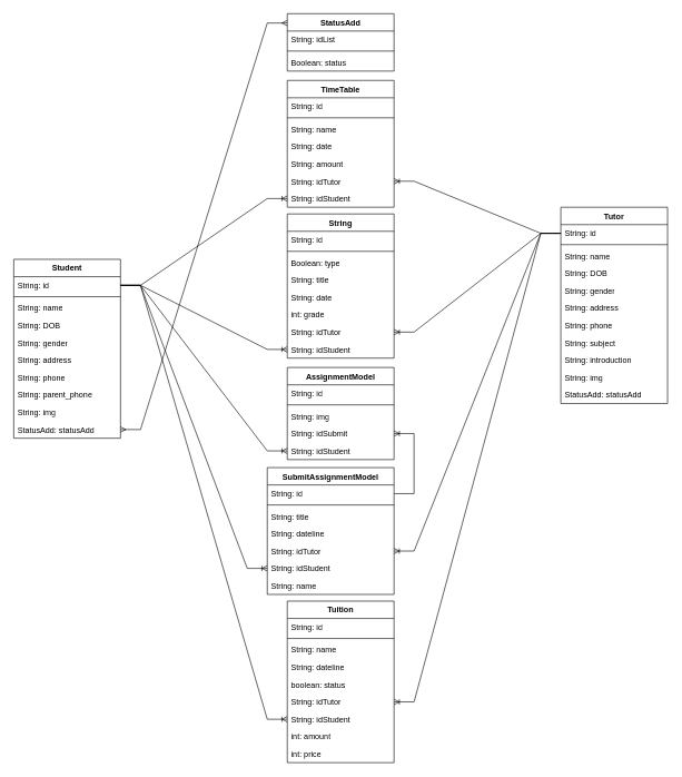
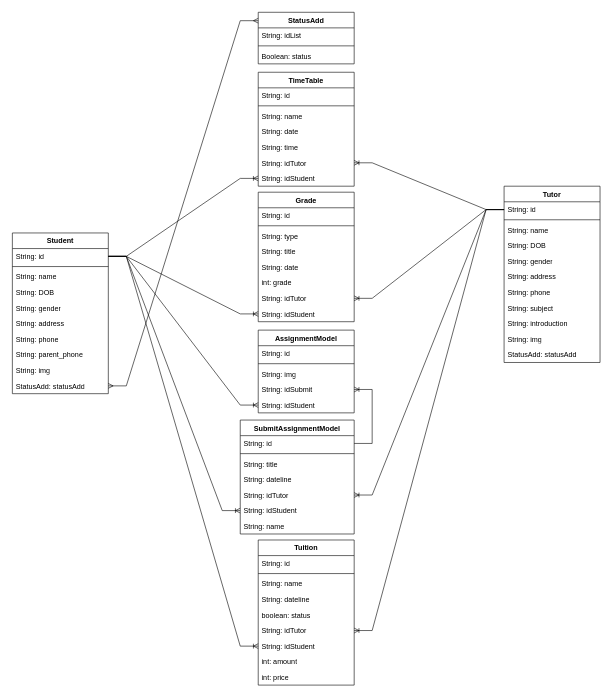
- <mxCell id="45" value="String: amount" style="text;strokeColor=none;fillColor=none;align=left;verticalAlign=top;spacingLeft=4;spacingRight=4;overflow=hidden;rotatable=0;points=[[0,0.5],[1,0.5]];portConstraint=eastwest;whiteSpace=wrap;html=1;" vertex="1" parent="40"><mxGeometry y="112" width="160" height="26" as="geometry" /></mxCell>
+ <mxCell id="45" value="String: time" style="text;strokeColor=none;fillColor=none;align=left;verticalAlign=top;spacingLeft=4;spacingRight=4;overflow=hidden;rotatable=0;points=[[0,0.5],[1,0.5]];portConstraint=eastwest;whiteSpace=wrap;html=1;" vertex="1" parent="40"><mxGeometry y="112" width="160" height="26" as="geometry" /></mxCell>
- <mxCell id="8" value="String" style="swimlane;fontStyle=1;align=center;verticalAlign=top;childLayout=stackLayout;horizontal=1;startSize=26;horizontalStack=0;resizeParent=1;resizeParentMax=0;resizeLast=0;collapsible=1;marginBottom=0;whiteSpace=wrap;html=1;" vertex="1" parent="1"><mxGeometry x="430" y="320" width="160" height="216" as="geometry" /></mxCell>
+ <mxCell id="8" value="Grade" style="swimlane;fontStyle=1;align=center;verticalAlign=top;childLayout=stackLayout;horizontal=1;startSize=26;horizontalStack=0;resizeParent=1;resizeParentMax=0;resizeLast=0;collapsible=1;marginBottom=0;whiteSpace=wrap;html=1;" vertex="1" parent="1"><mxGeometry x="430" y="320" width="160" height="216" as="geometry" /></mxCell>
- <mxCell id="11" value="Boolean: type&lt;div&gt;&lt;br&gt;&lt;/div&gt;" style="text;strokeColor=none;fillColor=none;align=left;verticalAlign=top;spacingLeft=4;spacingRight=4;overflow=hidden;rotatable=0;points=[[0,0.5],[1,0.5]];portConstraint=eastwest;whiteSpace=wrap;html=1;" vertex="1" parent="8"><mxGeometry y="60" width="160" height="26" as="geometry" /></mxCell>
+ <mxCell id="11" value="String: type&lt;div&gt;&lt;br&gt;&lt;/div&gt;" style="text;strokeColor=none;fillColor=none;align=left;verticalAlign=top;spacingLeft=4;spacingRight=4;overflow=hidden;rotatable=0;points=[[0,0.5],[1,0.5]];portConstraint=eastwest;whiteSpace=wrap;html=1;" vertex="1" parent="8"><mxGeometry y="60" width="160" height="26" as="geometry" /></mxCell>
